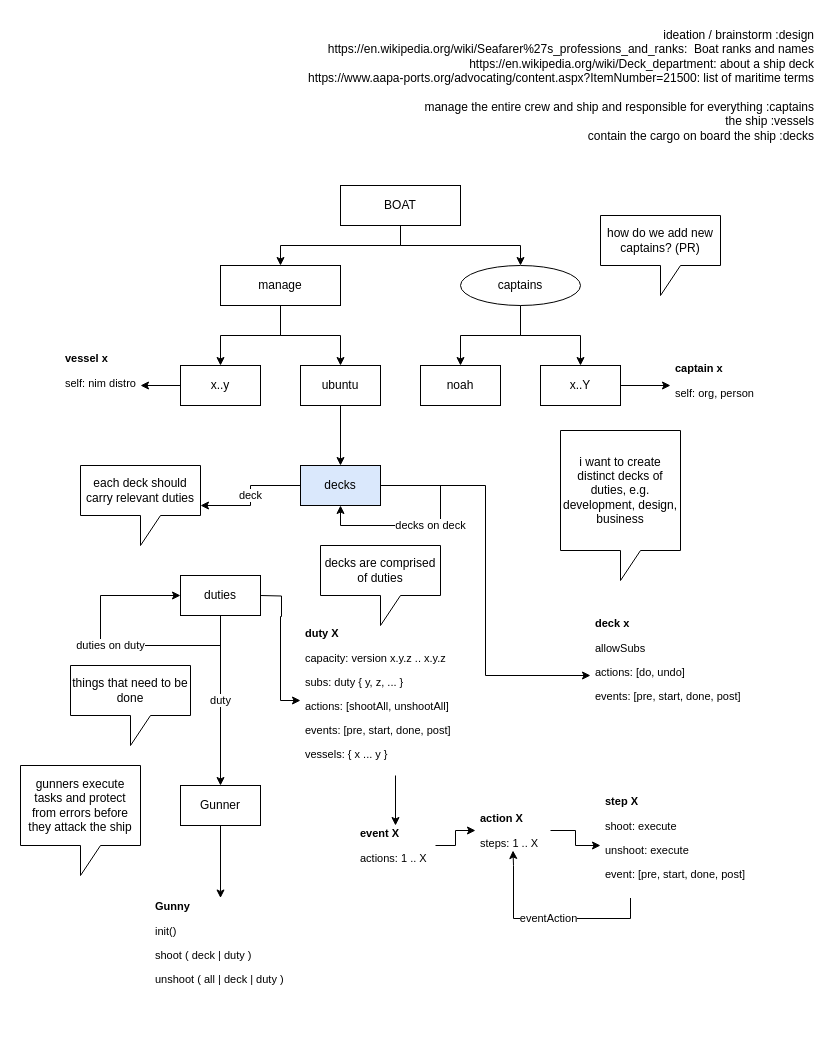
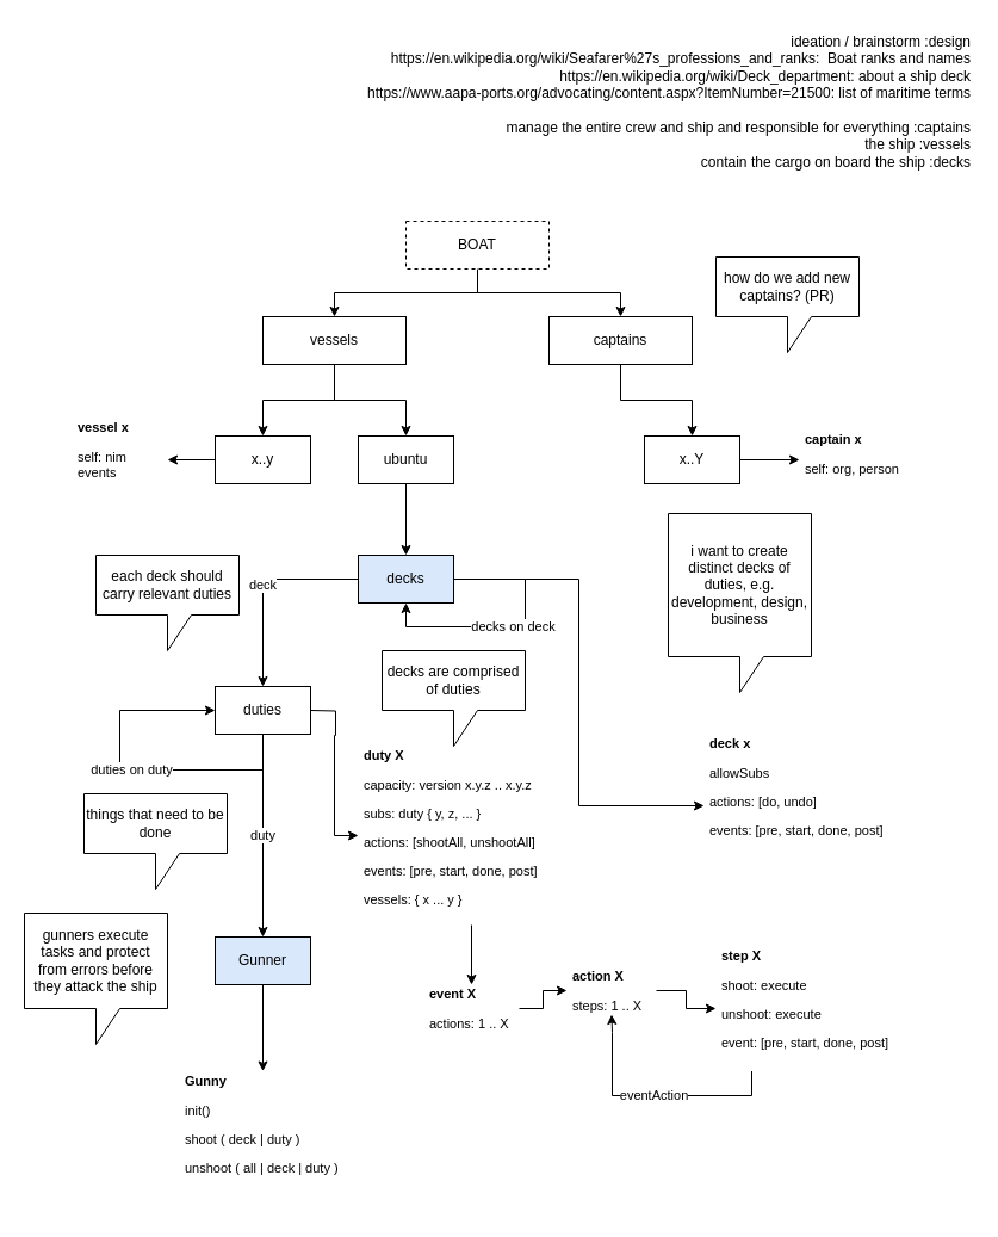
- <mxCell id="5" value="BOAT" style="whiteSpace=wrap;html=1;" parent="1" vertex="1"><mxGeometry x="340" y="185" width="120" height="40" as="geometry" /></mxCell>
+ <mxCell id="5" value="BOAT" style="whiteSpace=wrap;html=1;dashed=1;" parent="1" vertex="1"><mxGeometry x="340" y="185" width="120" height="40" as="geometry" /></mxCell>
- <mxCell id="8" value="manage" style="whiteSpace=wrap;html=1;" parent="1" vertex="1"><mxGeometry x="220" y="265" width="120" height="40" as="geometry" /></mxCell>
+ <mxCell id="8" value="vessels" style="whiteSpace=wrap;html=1;" parent="1" vertex="1"><mxGeometry x="220" y="265" width="120" height="40" as="geometry" /></mxCell>
- <mxCell id="11" value="captains" style="ellipse;whiteSpace=wrap;html=1;" parent="1" vertex="1"><mxGeometry x="460" y="265" width="120" height="40" as="geometry" /></mxCell>
+ <mxCell id="11" value="captains" style="whiteSpace=wrap;html=1;" parent="1" vertex="1"><mxGeometry x="460" y="265" width="120" height="40" as="geometry" /></mxCell>
- <mxCell id="9" value="" style="edgeStyle=orthogonalEdgeStyle;rounded=0;orthogonalLoop=1;jettySize=auto;html=1;" parent="1" source="11" target="16" edge="1"><mxGeometry relative="1" as="geometry" /></mxCell>
- <mxCell id="45" value="&lt;h1 style=&quot;font-size: 11px;&quot;&gt;vessel x&lt;/h1&gt;&lt;p style=&quot;font-size: 11px;&quot;&gt;self: nim distro&lt;/p&gt;&lt;p style=&quot;font-size: 11px;&quot;&gt;&lt;br&gt;&lt;/p&gt;" style="text;html=1;strokeColor=none;fillColor=none;spacing=5;spacingTop=-15;whiteSpace=wrap;overflow=hidden;rounded=0;comic=0;fontSize=11;" vertex="1" parent="1"><mxGeometry x="60" y="350" width="80" height="70" as="geometry" /></mxCell>
+ <mxCell id="45" value="&lt;h1 style=&quot;font-size: 11px;&quot;&gt;vessel x&lt;/h1&gt;&lt;p style=&quot;font-size: 11px;&quot;&gt;self: nim events&lt;/p&gt;&lt;p style=&quot;font-size: 11px;&quot;&gt;&lt;br&gt;&lt;/p&gt;" style="text;html=1;strokeColor=none;fillColor=none;spacing=5;spacingTop=-15;whiteSpace=wrap;overflow=hidden;rounded=0;comic=0;fontSize=11;" vertex="1" parent="1"><mxGeometry x="60" y="350" width="80" height="70" as="geometry" /></mxCell>
- <mxCell id="16" value="noah" style="whiteSpace=wrap;html=1;" parent="1" vertex="1"><mxGeometry x="420" y="365" width="80" height="40" as="geometry" /></mxCell>
- <mxCell id="20" value="deck" style="edgeStyle=orthogonalEdgeStyle;rounded=0;orthogonalLoop=1;jettySize=auto;html=1;" parent="1" source="23" target="19" edge="1"><mxGeometry relative="1" as="geometry" /></mxCell>
+ <mxCell id="20" value="deck" style="edgeStyle=orthogonalEdgeStyle;rounded=0;orthogonalLoop=1;jettySize=auto;html=1;" parent="1" source="23" target="26" edge="1"><mxGeometry relative="1" as="geometry" /></mxCell>
- <mxCell id="32" value="Gunner" style="whiteSpace=wrap;html=1;" parent="1" vertex="1"><mxGeometry x="180" y="785" width="80" height="40" as="geometry" /></mxCell>
+ <mxCell id="32" value="Gunner" style="whiteSpace=wrap;html=1;fillColor=#dae8fc;" parent="1" vertex="1"><mxGeometry x="180" y="785" width="80" height="40" as="geometry" /></mxCell>
